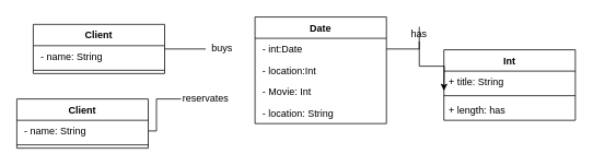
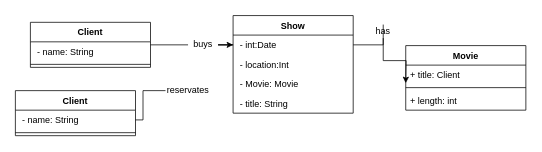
- <mxCell id="6" value="Date" style="swimlane;fontStyle=1;align=center;verticalAlign=top;childLayout=stackLayout;horizontal=1;startSize=26;horizontalStack=0;resizeParent=1;resizeParentMax=0;resizeLast=0;collapsible=1;marginBottom=0;" parent="1" vertex="1"><mxGeometry x="310" y="20" width="160" height="130" as="geometry" /></mxCell>
+ <mxCell id="6" value="Show" style="swimlane;fontStyle=1;align=center;verticalAlign=top;childLayout=stackLayout;horizontal=1;startSize=26;horizontalStack=0;resizeParent=1;resizeParentMax=0;resizeLast=0;collapsible=1;marginBottom=0;" parent="1" vertex="1"><mxGeometry x="310" y="20" width="160" height="130" as="geometry" /></mxCell>
+ <mxCell id="14" style="edgeStyle=orthogonalEdgeStyle;rounded=0;orthogonalLoop=1;jettySize=auto;html=1;entryX=0;entryY=0.5;entryDx=0;entryDy=0;startArrow=none;" edge="1" parent="1" source="18" target="7"><mxGeometry relative="1" as="geometry" /></mxCell>
- <mxCell id="2" value="Int" style="swimlane;fontStyle=1;align=center;verticalAlign=top;childLayout=stackLayout;horizontal=1;startSize=26;horizontalStack=0;resizeParent=1;resizeParentMax=0;resizeLast=0;collapsible=1;marginBottom=0;" parent="1" vertex="1"><mxGeometry x="540" y="60" width="160" height="86" as="geometry" /></mxCell>
+ <mxCell id="2" value="Movie" style="swimlane;fontStyle=1;align=center;verticalAlign=top;childLayout=stackLayout;horizontal=1;startSize=26;horizontalStack=0;resizeParent=1;resizeParentMax=0;resizeLast=0;collapsible=1;marginBottom=0;" parent="1" vertex="1"><mxGeometry x="540" y="60" width="160" height="86" as="geometry" /></mxCell>
- <mxCell id="3" value="+ title: String" style="text;strokeColor=none;fillColor=none;align=left;verticalAlign=top;spacingLeft=4;spacingRight=4;overflow=hidden;rotatable=0;points=[[0,0.5],[1,0.5]];portConstraint=eastwest;" parent="2" vertex="1"><mxGeometry y="26" width="160" height="26" as="geometry" /></mxCell>
+ <mxCell id="3" value="+ title: Client" style="text;strokeColor=none;fillColor=none;align=left;verticalAlign=top;spacingLeft=4;spacingRight=4;overflow=hidden;rotatable=0;points=[[0,0.5],[1,0.5]];portConstraint=eastwest;" parent="2" vertex="1"><mxGeometry y="26" width="160" height="26" as="geometry" /></mxCell>
- <mxCell id="9" value=" - Movie: Int&#10;" style="text;strokeColor=none;fillColor=none;align=left;verticalAlign=top;spacingLeft=4;spacingRight=4;overflow=hidden;rotatable=0;points=[[0,0.5],[1,0.5]];portConstraint=eastwest;" vertex="1" parent="6"><mxGeometry y="78" width="160" height="26" as="geometry" /></mxCell>
+ <mxCell id="9" value=" - Movie: Movie&#10;" style="text;strokeColor=none;fillColor=none;align=left;verticalAlign=top;spacingLeft=4;spacingRight=4;overflow=hidden;rotatable=0;points=[[0,0.5],[1,0.5]];portConstraint=eastwest;" vertex="1" parent="6"><mxGeometry y="78" width="160" height="26" as="geometry" /></mxCell>
- <mxCell id="5" value="+ length: has" style="text;strokeColor=none;fillColor=none;align=left;verticalAlign=top;spacingLeft=4;spacingRight=4;overflow=hidden;rotatable=0;points=[[0,0.5],[1,0.5]];portConstraint=eastwest;" parent="2" vertex="1"><mxGeometry y="60" width="160" height="26" as="geometry" /></mxCell>
+ <mxCell id="5" value="+ length: int" style="text;strokeColor=none;fillColor=none;align=left;verticalAlign=top;spacingLeft=4;spacingRight=4;overflow=hidden;rotatable=0;points=[[0,0.5],[1,0.5]];portConstraint=eastwest;" parent="2" vertex="1"><mxGeometry y="60" width="160" height="26" as="geometry" /></mxCell>
- <mxCell id="10" value=" - location: String" style="text;strokeColor=none;fillColor=none;align=left;verticalAlign=top;spacingLeft=4;spacingRight=4;overflow=hidden;rotatable=0;points=[[0,0.5],[1,0.5]];portConstraint=eastwest;" vertex="1" parent="6"><mxGeometry y="104" width="160" height="26" as="geometry" /></mxCell>
+ <mxCell id="10" value=" - title: String" style="text;strokeColor=none;fillColor=none;align=left;verticalAlign=top;spacingLeft=4;spacingRight=4;overflow=hidden;rotatable=0;points=[[0,0.5],[1,0.5]];portConstraint=eastwest;" vertex="1" parent="6"><mxGeometry y="104" width="160" height="26" as="geometry" /></mxCell>
